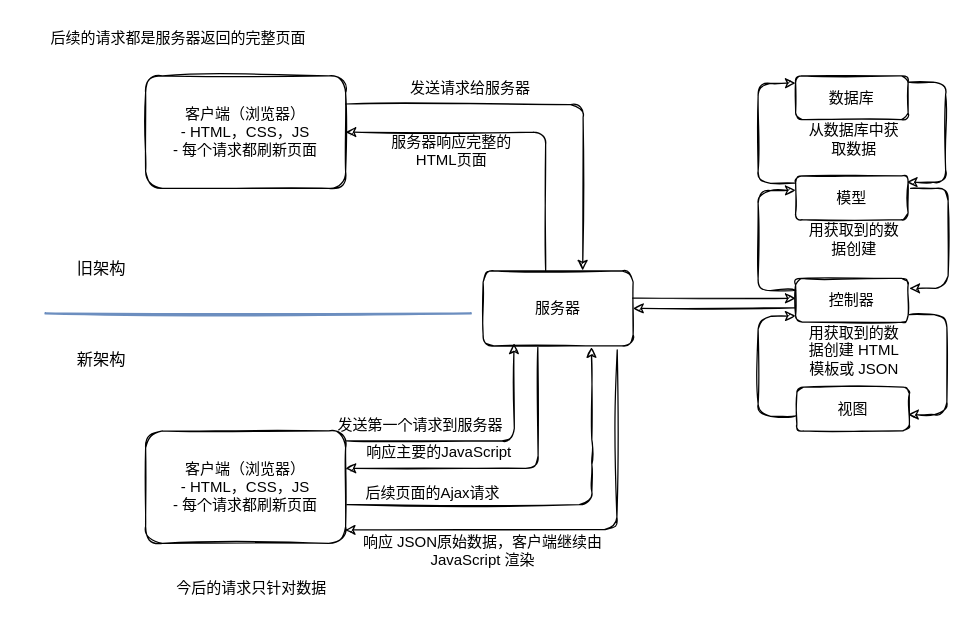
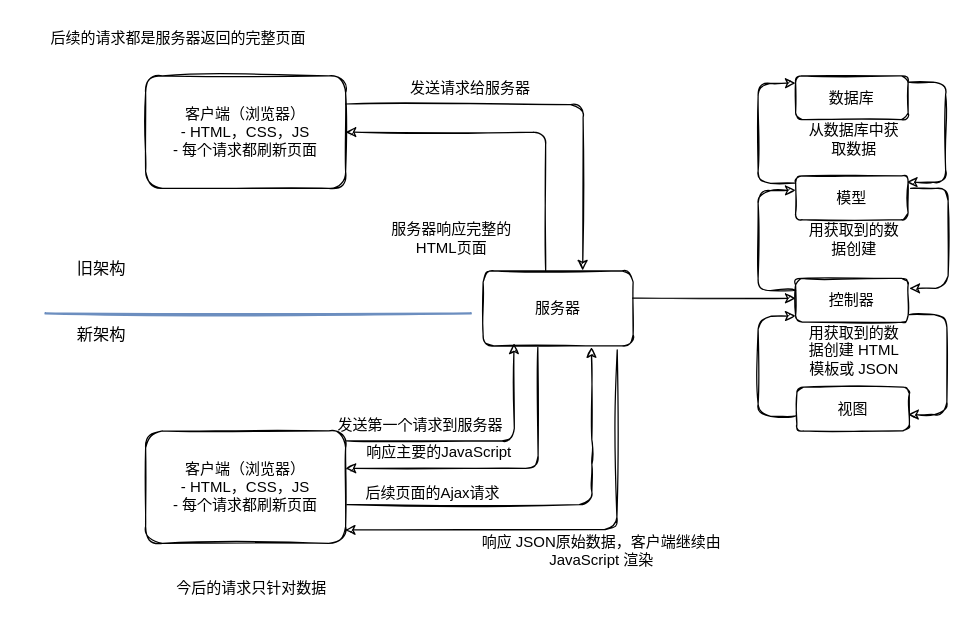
- <mxCell id="27" value="服务器响应完整的HTML页面" style="text;html=1;strokeColor=none;fillColor=none;align=center;verticalAlign=middle;whiteSpace=wrap;rounded=0;sketch=1;" vertex="1" parent="1"><mxGeometry x="296" y="110" width="130" height="20" as="geometry" /></mxCell>
+ <mxCell id="27" value="服务器响应完整的HTML页面" style="text;html=1;strokeColor=none;fillColor=none;align=center;verticalAlign=middle;whiteSpace=wrap;rounded=0;sketch=1;" vertex="1" parent="1"><mxGeometry x="296" y="180" width="130" height="20" as="geometry" /></mxCell>
- <mxCell id="18" value="" style="endArrow=classic;html=1;shadow=0;entryX=1;entryY=0.5;entryDx=0;entryDy=0;exitX=-0.009;exitY=0.674;exitDx=0;exitDy=0;exitPerimeter=0;sketch=1;" edge="1" parent="1" source="6" target="3"><mxGeometry width="50" height="50" relative="1" as="geometry"><mxPoint x="536" y="330" as="sourcePoint" /><mxPoint x="586" y="280" as="targetPoint" /></mxGeometry></mxCell>
- <mxCell id="35" value="&lt;font style=&quot;font-size: 13px&quot;&gt;新架构&lt;/font&gt;" style="text;html=1;strokeColor=none;fillColor=none;align=center;verticalAlign=middle;whiteSpace=wrap;rounded=0;sketch=1;" vertex="1" parent="1"><mxGeometry x="46" y="277" width="70" height="20" as="geometry" /></mxCell>
+ <mxCell id="35" value="&lt;font style=&quot;font-size: 13px&quot;&gt;新架构&lt;/font&gt;" style="text;html=1;strokeColor=none;fillColor=none;align=center;verticalAlign=middle;whiteSpace=wrap;rounded=0;sketch=1;" vertex="1" parent="1"><mxGeometry x="46" y="257" width="70" height="20" as="geometry" /></mxCell>
- <mxCell id="31" value="响应 JSON原始数据，客户端继续由 JavaScript 渲染" style="text;html=1;strokeColor=none;fillColor=none;align=center;verticalAlign=middle;whiteSpace=wrap;rounded=0;sketch=1;" vertex="1" parent="1"><mxGeometry x="286" y="430" width="200" height="20" as="geometry" /></mxCell>
+ <mxCell id="31" value="响应 JSON原始数据，客户端继续由 JavaScript 渲染" style="text;html=1;strokeColor=none;fillColor=none;align=center;verticalAlign=middle;whiteSpace=wrap;rounded=0;sketch=1;" vertex="1" parent="1"><mxGeometry x="381" y="430" width="200" height="20" as="geometry" /></mxCell>
